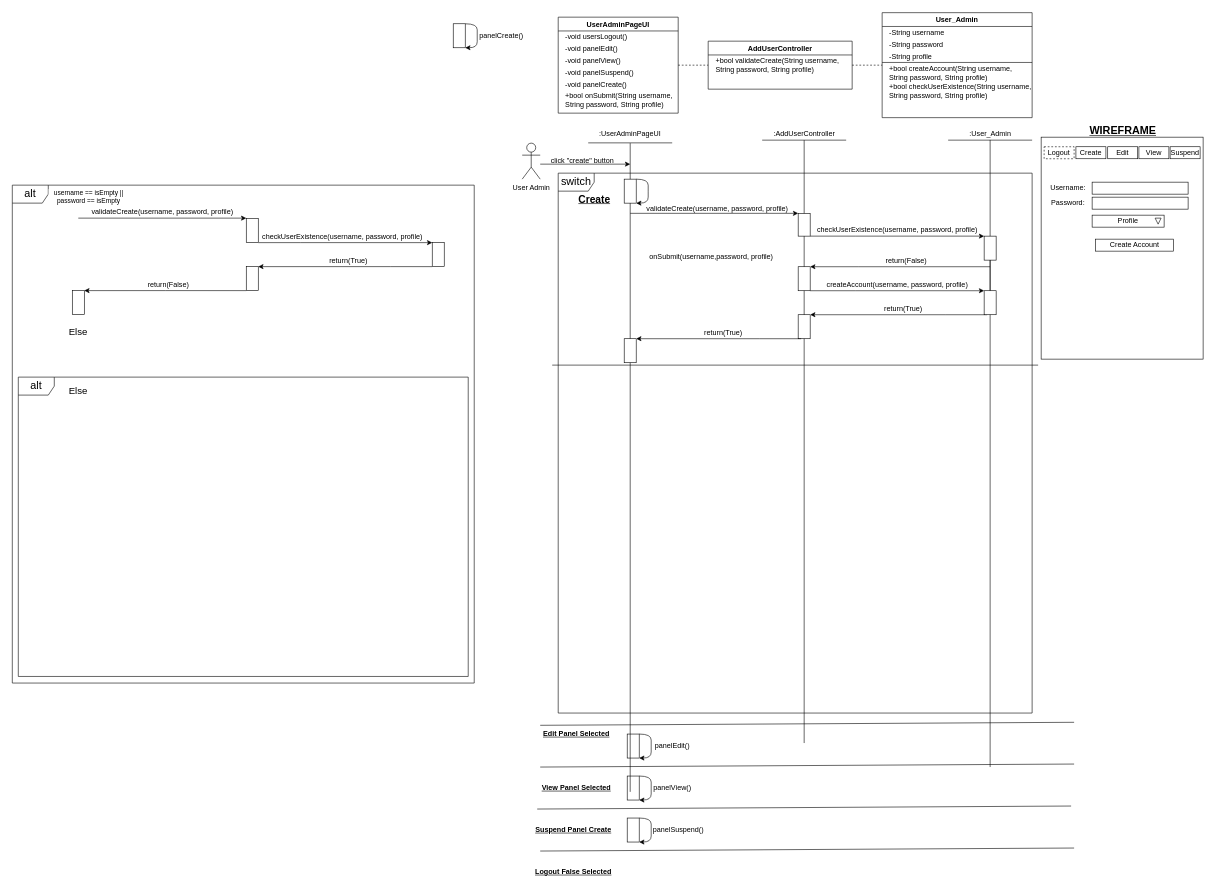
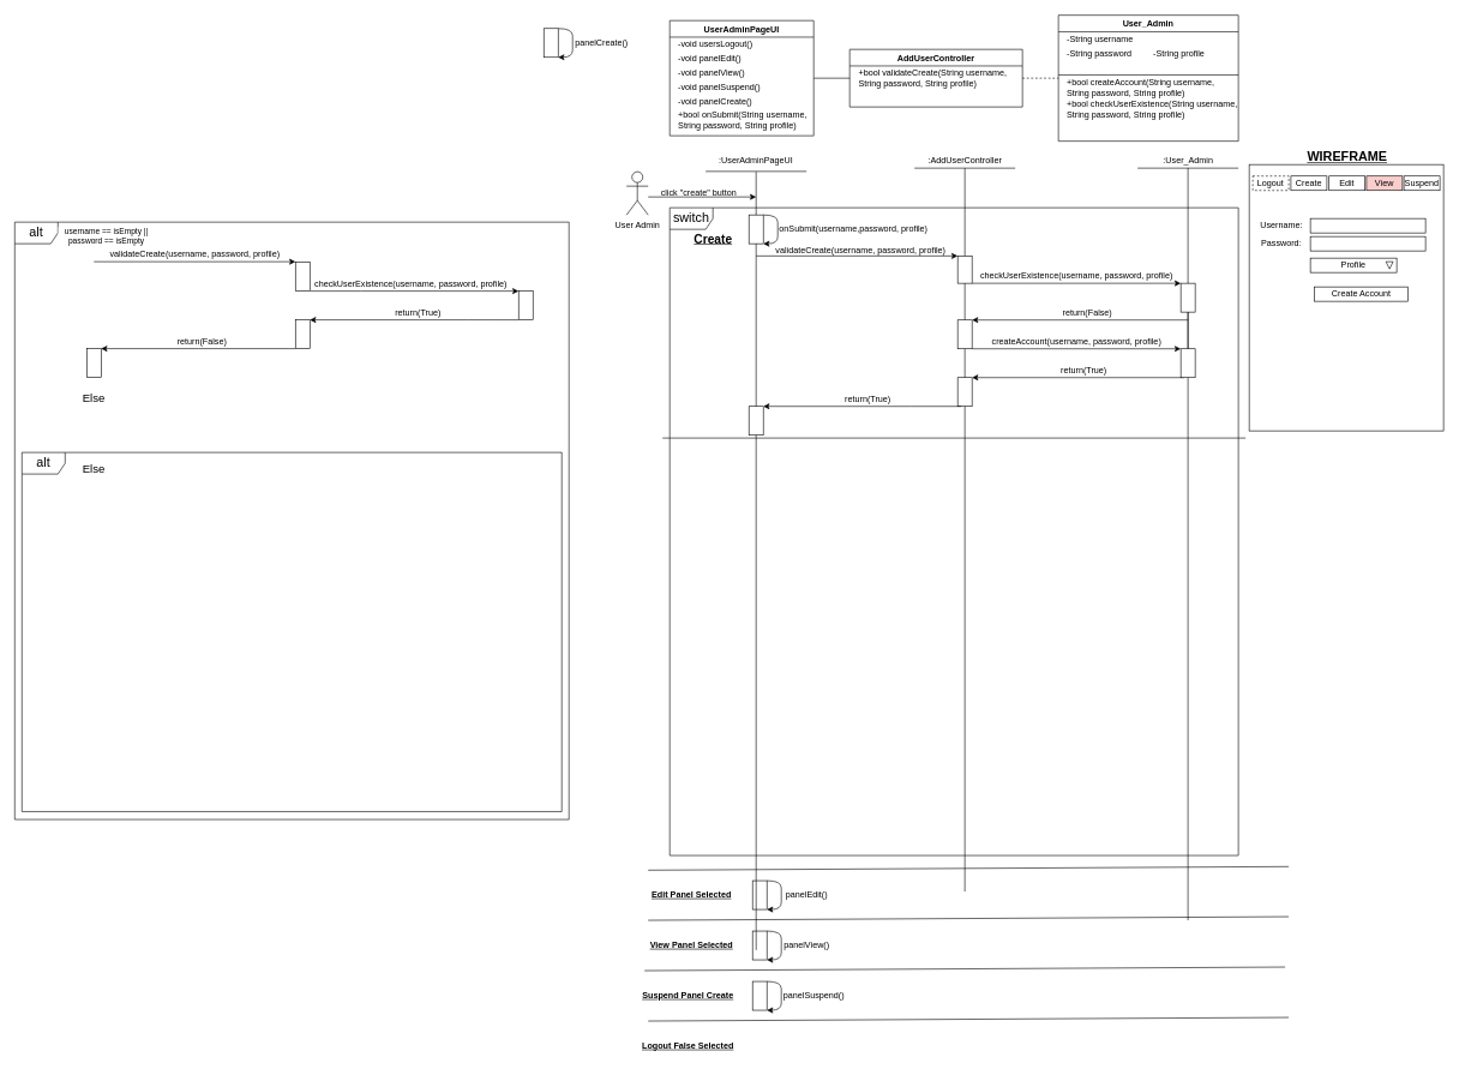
- <mxCell id="16" value="-String profile" style="text;html=1;align=left;verticalAlign=middle;resizable=0;points=[];autosize=1;strokeColor=none;fillColor=none;" parent="13" vertex="1"><mxGeometry x="10" y="63" width="90" height="20" as="geometry" /></mxCell>
+ <mxCell id="16" value="-String profile" style="text;html=1;align=left;verticalAlign=middle;resizable=0;points=[];autosize=1;strokeColor=none;fillColor=none;" parent="13" vertex="1"><mxGeometry x="130" y="43" width="90" height="20" as="geometry" /></mxCell>
- <mxCell id="20" value="" style="endArrow=none;html=1;rounded=0;exitX=1;exitY=0.5;exitDx=0;exitDy=0;entryX=0;entryY=0.5;entryDx=0;entryDy=0;dashed=1;" parent="1" source="4" target="11" edge="1"><mxGeometry width="50" height="50" relative="1" as="geometry"><mxPoint x="1420" y="338" as="sourcePoint" /><mxPoint x="1470" y="288" as="targetPoint" /></mxGeometry></mxCell>
+ <mxCell id="20" value="" style="endArrow=none;html=1;rounded=0;exitX=1;exitY=0.5;exitDx=0;exitDy=0;entryX=0;entryY=0.5;entryDx=0;entryDy=0;" parent="1" source="4" target="11" edge="1"><mxGeometry width="50" height="50" relative="1" as="geometry"><mxPoint x="1420" y="338" as="sourcePoint" /><mxPoint x="1470" y="288" as="targetPoint" /></mxGeometry></mxCell>
- <mxCell id="70" value="View" style="rounded=0;whiteSpace=wrap;html=1;" parent="1" vertex="1"><mxGeometry x="1898" y="244" width="50" height="20" as="geometry" /></mxCell>
+ <mxCell id="70" value="View" style="rounded=0;whiteSpace=wrap;html=1;fillColor=#f8cecc;" parent="1" vertex="1"><mxGeometry x="1898" y="244" width="50" height="20" as="geometry" /></mxCell>
- <mxCell id="34" value="&lt;span style=&quot;text-align: left&quot;&gt;onSubmit(username,&lt;/span&gt;&lt;span style=&quot;text-align: left&quot;&gt;password, profile)&lt;/span&gt;" style="text;html=1;align=center;verticalAlign=middle;resizable=0;points=[];autosize=1;strokeColor=none;fillColor=none;" parent="1" vertex="1"><mxGeometry x="1075" y="418" width="220" height="20" as="geometry" /></mxCell>
+ <mxCell id="34" value="&lt;span style=&quot;text-align: left&quot;&gt;onSubmit(username,&lt;/span&gt;&lt;span style=&quot;text-align: left&quot;&gt;password, profile)&lt;/span&gt;" style="text;html=1;align=center;verticalAlign=middle;resizable=0;points=[];autosize=1;strokeColor=none;fillColor=none;" parent="1" vertex="1"><mxGeometry x="1075" y="308" width="220" height="20" as="geometry" /></mxCell>
- <mxCell id="50" value="Edit Panel Selected" style="text;html=1;align=center;verticalAlign=middle;resizable=0;points=[];autosize=1;strokeColor=none;fillColor=none;fontStyle=5" parent="1" vertex="1"><mxGeometry x="895" y="1213" width="130" height="20" as="geometry" /></mxCell>
+ <mxCell id="50" value="Edit Panel Selected" style="text;html=1;align=center;verticalAlign=middle;resizable=0;points=[];autosize=1;strokeColor=none;fillColor=none;fontStyle=5" parent="1" vertex="1"><mxGeometry x="895" y="1233" width="130" height="20" as="geometry" /></mxCell>
